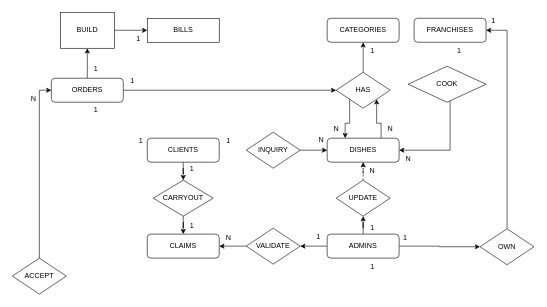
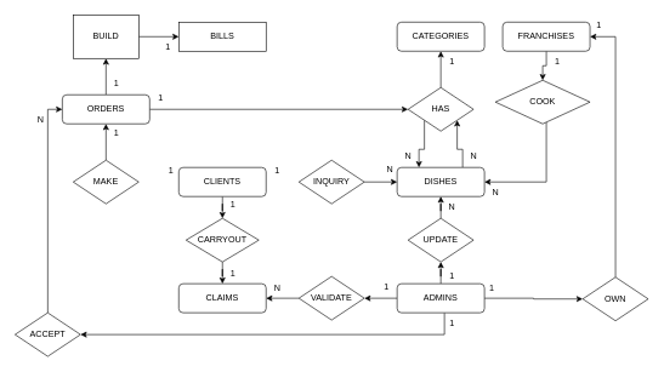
+ <mxCell id="16" style="edgeStyle=orthogonalEdgeStyle;rounded=0;orthogonalLoop=1;jettySize=auto;html=1;entryX=0.5;entryY=0;entryDx=0;entryDy=0;" edge="1" parent="1" source="17" target="33"><mxGeometry relative="1" as="geometry" /></mxCell>
+ <mxCell id="19" style="edgeStyle=orthogonalEdgeStyle;rounded=0;orthogonalLoop=1;jettySize=auto;html=1;entryX=0.5;entryY=1;entryDx=0;entryDy=0;" edge="1" parent="1" source="20" target="6"><mxGeometry relative="1" as="geometry" /></mxCell>
+ <mxCell id="20" value="MAKE" style="rhombus;whiteSpace=wrap;html=1;" vertex="1" parent="1"><mxGeometry x="100" y="220" width="90" height="60" as="geometry" /></mxCell>
- <mxCell id="34" style="edgeStyle=orthogonalEdgeStyle;rounded=0;orthogonalLoop=1;jettySize=auto;html=1;dashed=1;" edge="1" parent="1" source="35" target="3"><mxGeometry relative="1" as="geometry" /></mxCell>
+ <mxCell id="34" style="edgeStyle=orthogonalEdgeStyle;rounded=0;orthogonalLoop=1;jettySize=auto;html=1;" edge="1" parent="1" source="35" target="3"><mxGeometry relative="1" as="geometry" /></mxCell>
+ <mxCell id="12" style="edgeStyle=orthogonalEdgeStyle;rounded=0;orthogonalLoop=1;jettySize=auto;html=1;entryX=1;entryY=0.5;entryDx=0;entryDy=0;" edge="1" parent="1" source="14" target="37"><mxGeometry relative="1" as="geometry"><Array as="points"><mxPoint x="610" y="460" /></Array></mxGeometry></mxCell>
